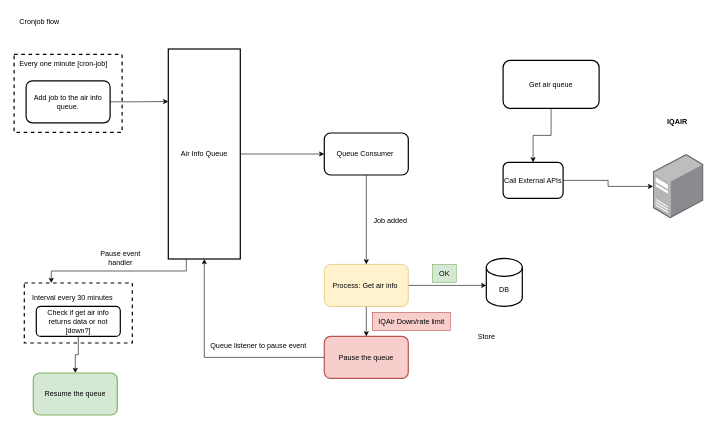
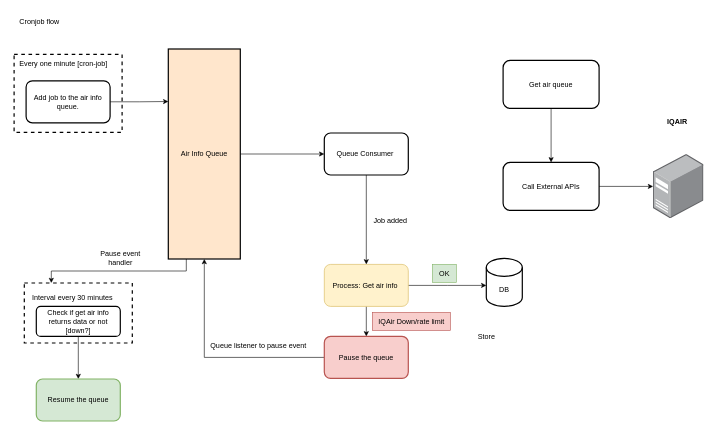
- <mxCell id="9" value="Air Info Queue" style="rounded=0;whiteSpace=wrap;html=1;strokeWidth=2;" vertex="1" parent="1"><mxGeometry x="280" y="81" width="120" height="350" as="geometry" /></mxCell>
+ <mxCell id="9" value="Air Info Queue" style="rounded=0;whiteSpace=wrap;html=1;strokeWidth=2;fillColor=#ffe6cc;" vertex="1" parent="1"><mxGeometry x="280" y="81" width="120" height="350" as="geometry" /></mxCell>
- <mxCell id="33" value="Call External APIs" style="rounded=1;whiteSpace=wrap;html=1;strokeWidth=2;" vertex="1" parent="1"><mxGeometry x="838" y="270" width="100" height="60" as="geometry" /></mxCell>
+ <mxCell id="33" value="Call External APIs" style="rounded=1;whiteSpace=wrap;html=1;strokeWidth=2;" vertex="1" parent="1"><mxGeometry x="838" y="270" width="160" height="80" as="geometry" /></mxCell>
- <mxCell id="28" value="Resume the queue" style="rounded=1;whiteSpace=wrap;html=1;strokeWidth=2;fillColor=#d5e8d4;strokeColor=#82b366;" vertex="1" parent="1"><mxGeometry x="55" y="621" width="140" height="70" as="geometry" /></mxCell>
+ <mxCell id="28" value="Resume the queue" style="rounded=1;whiteSpace=wrap;html=1;strokeWidth=2;fillColor=#d5e8d4;strokeColor=#82b366;" vertex="1" parent="1"><mxGeometry x="60" y="631" width="140" height="70" as="geometry" /></mxCell>
